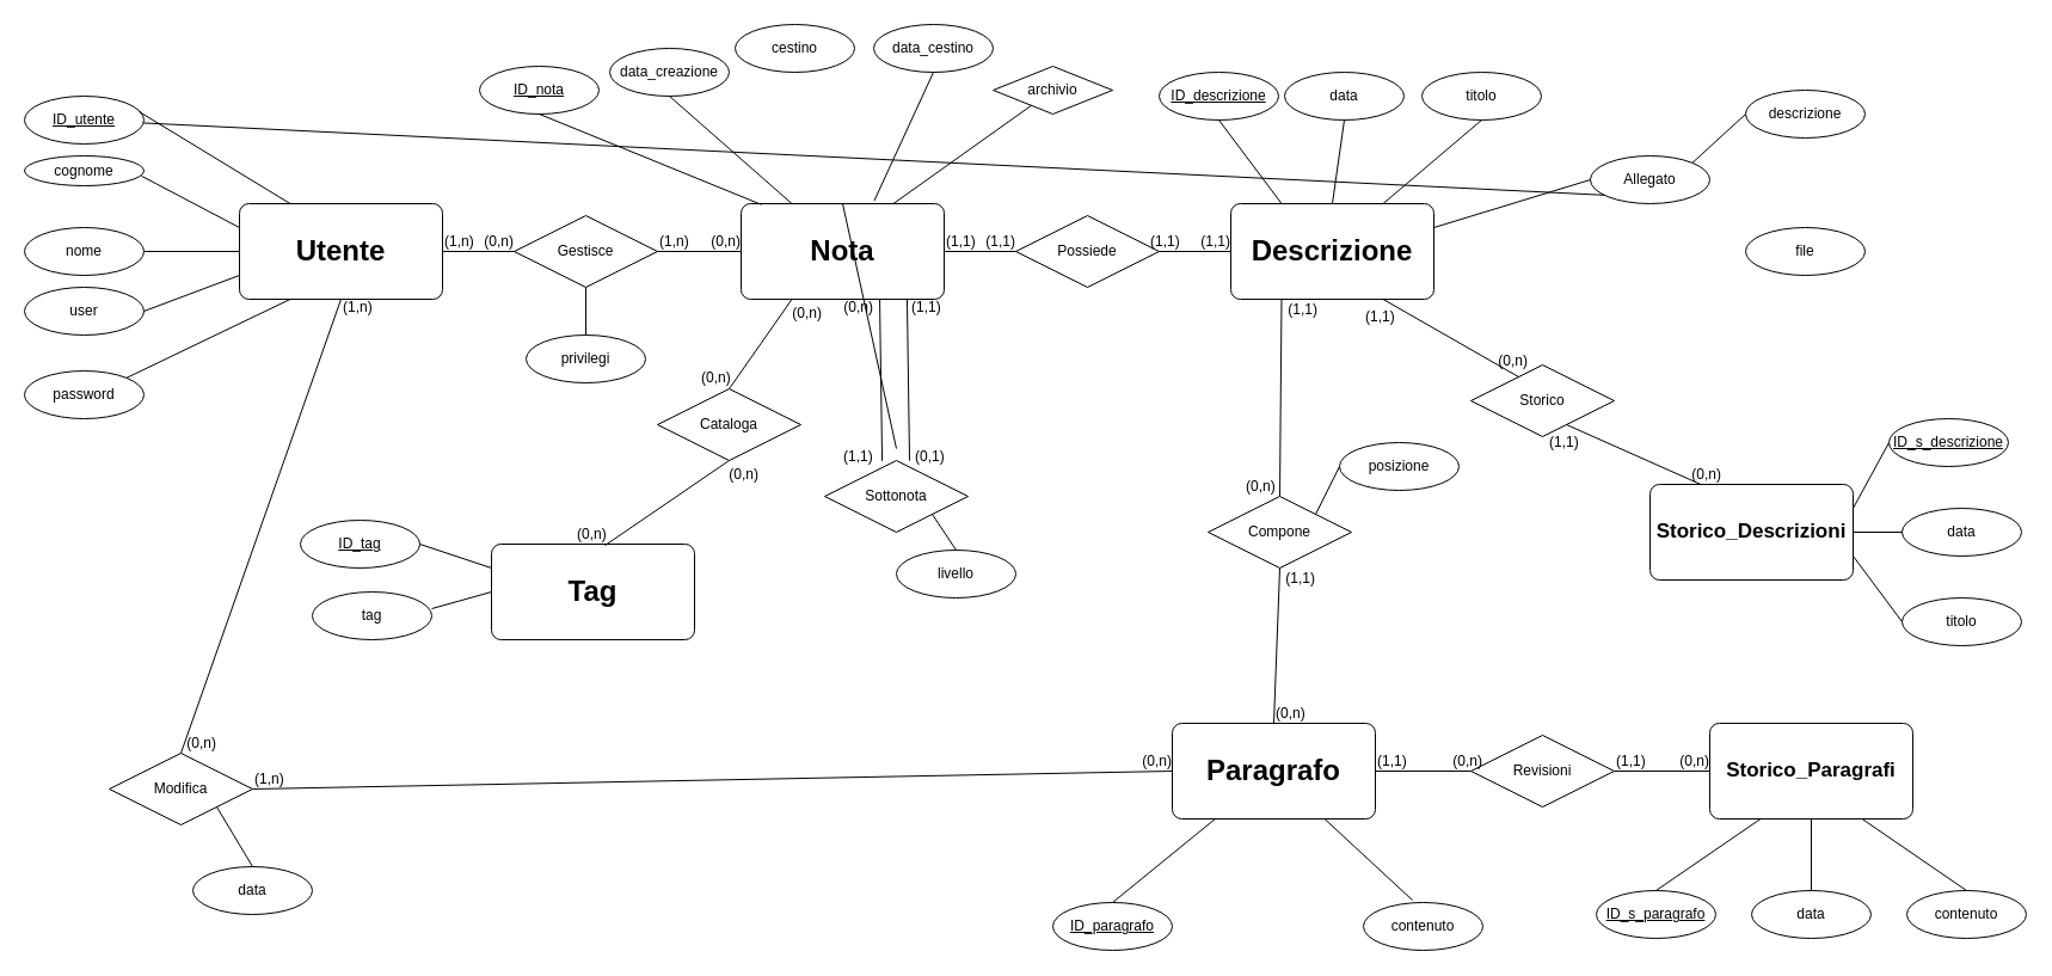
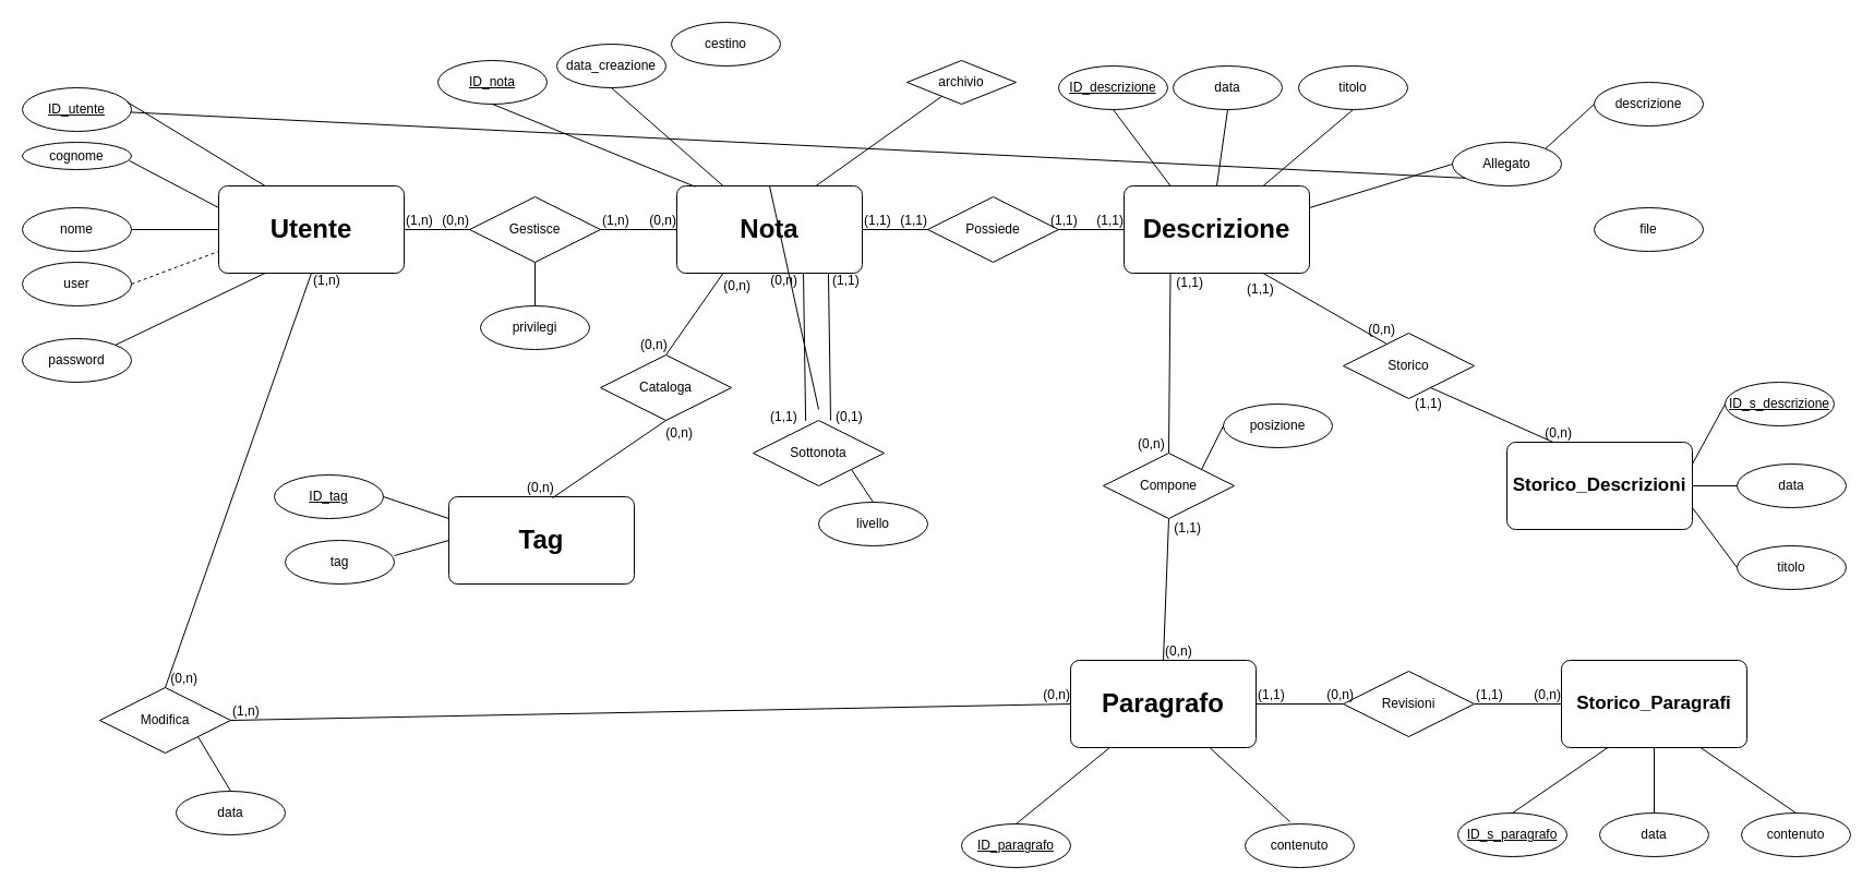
- <mxCell id="119" value="data_cestino" style="ellipse;whiteSpace=wrap;html=1;align=center;" parent="1" vertex="1"><mxGeometry x="731" y="20" width="100" height="40" as="geometry" /></mxCell>
- <mxCell id="120" value="" style="endArrow=none;html=1;rounded=0;entryX=0.5;entryY=1;entryDx=0;entryDy=0;exitX=0.656;exitY=-0.032;exitDx=0;exitDy=0;exitPerimeter=0;" parent="1" source="3" target="119" edge="1"><mxGeometry relative="1" as="geometry"><mxPoint x="715" y="180" as="sourcePoint" /><mxPoint x="675" y="70" as="targetPoint" /></mxGeometry></mxCell>
- <mxCell id="15" value="" style="endArrow=none;html=1;exitX=1;exitY=0.5;exitDx=0;exitDy=0;entryX=0;entryY=0.75;entryDx=0;entryDy=0;" parent="1" source="10" target="2" edge="1"><mxGeometry width="50" height="50" relative="1" as="geometry"><mxPoint x="450" y="470" as="sourcePoint" /><mxPoint x="500" y="420" as="targetPoint" /></mxGeometry></mxCell>
+ <mxCell id="15" value="" style="endArrow=none;html=1;exitX=1;exitY=0.5;exitDx=0;exitDy=0;entryX=0;entryY=0.75;entryDx=0;entryDy=0;dashed=1;" parent="1" source="10" target="2" edge="1"><mxGeometry width="50" height="50" relative="1" as="geometry"><mxPoint x="450" y="470" as="sourcePoint" /><mxPoint x="500" y="420" as="targetPoint" /></mxGeometry></mxCell>
